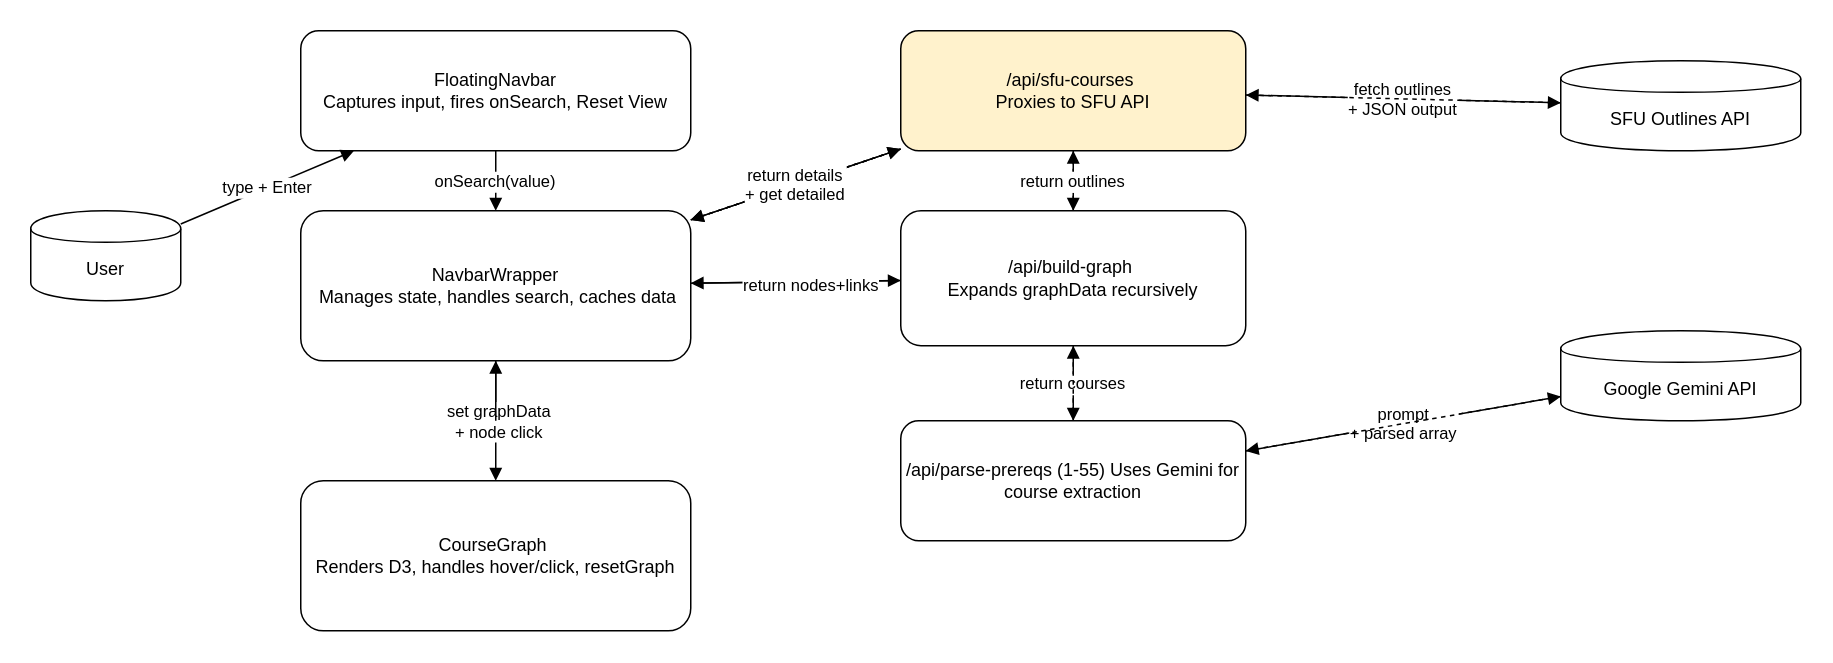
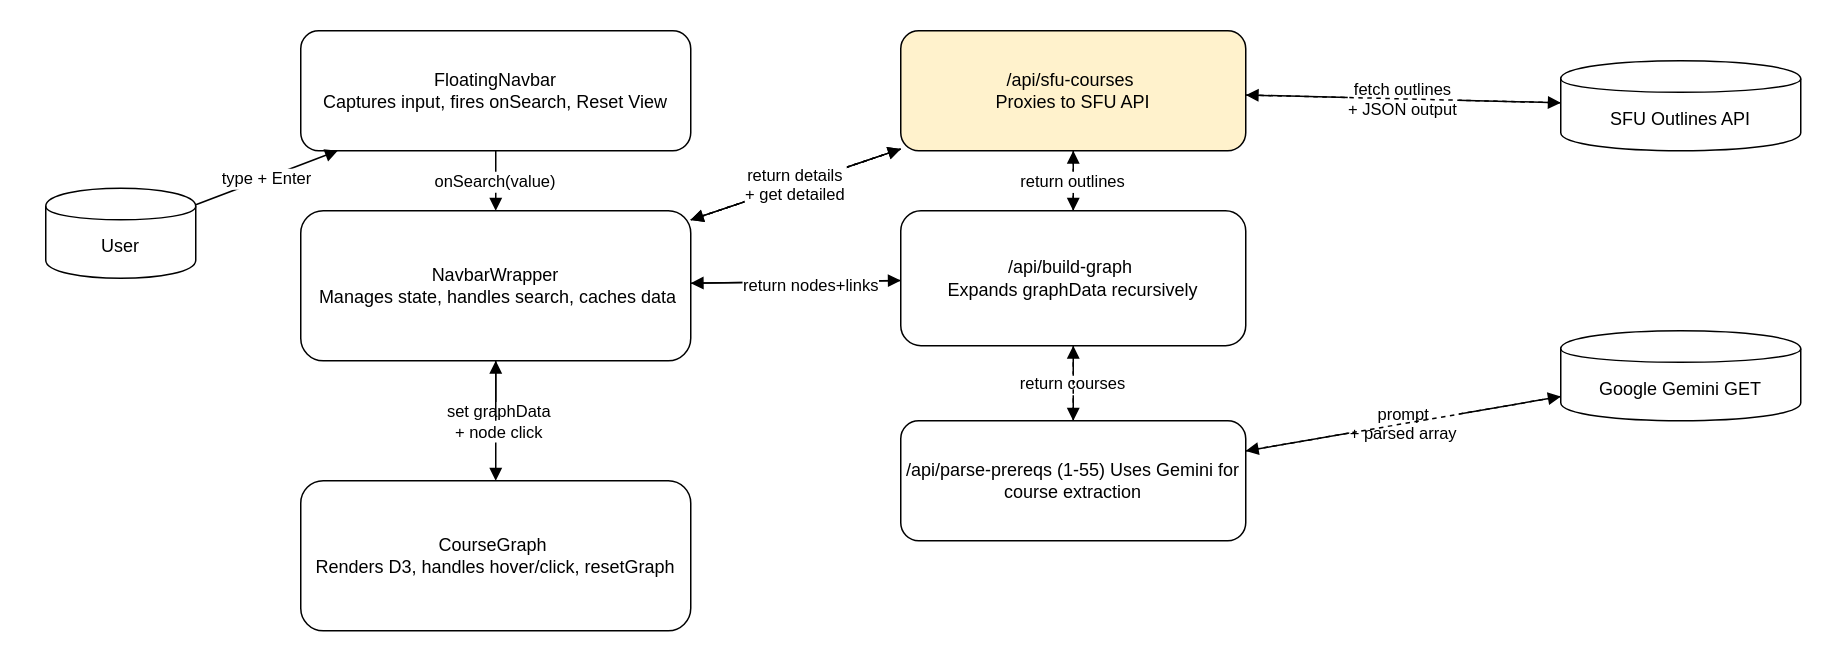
- <mxCell id="2" value="User" style="shape=cylinder;whiteSpace=wrap;html=1;boundedLbl=1;" vertex="1" parent="1"><mxGeometry x="20" y="140" width="100" height="60" as="geometry" /></mxCell>
+ <mxCell id="2" value="User" style="shape=cylinder;whiteSpace=wrap;html=1;boundedLbl=1;" vertex="1" parent="1"><mxGeometry x="30" y="125" width="100" height="60" as="geometry" /></mxCell>
- <mxCell id="4" value="Google Gemini API" style="shape=cylinder;whiteSpace=wrap;html=1;boundedLbl=1;" vertex="1" parent="1"><mxGeometry x="1040" y="220" width="160" height="60" as="geometry" /></mxCell>
+ <mxCell id="4" value="Google Gemini GET" style="shape=cylinder;whiteSpace=wrap;html=1;boundedLbl=1;" vertex="1" parent="1"><mxGeometry x="1040" y="220" width="160" height="60" as="geometry" /></mxCell>
